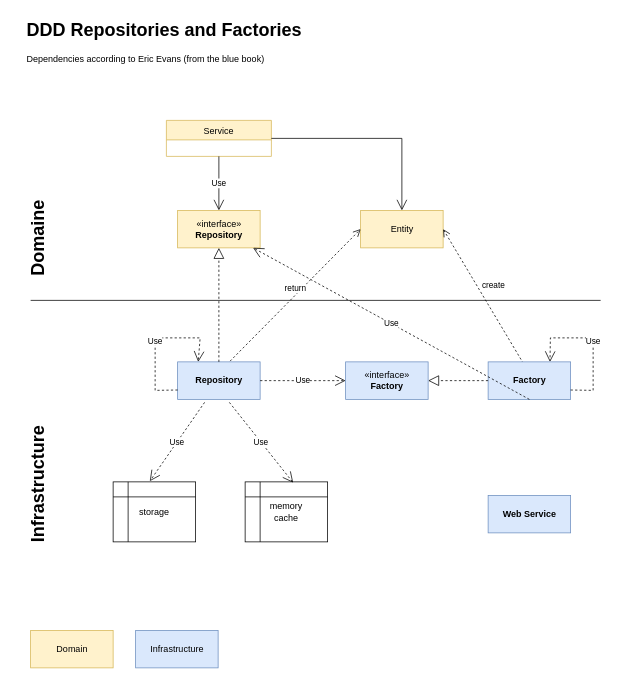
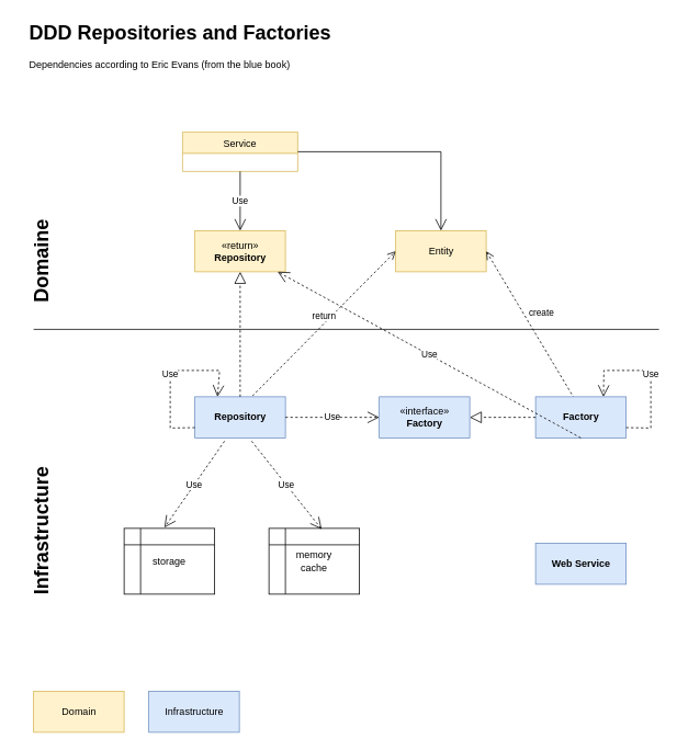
- <mxCell id="3" value="«interface»&lt;br&gt;&lt;b&gt;Repository&lt;/b&gt;" style="html=1;fillColor=#fff2cc;strokeColor=#d6b656;" vertex="1" parent="1"><mxGeometry x="236" y="280" width="110" height="50" as="geometry" /></mxCell>
+ <mxCell id="3" value="«return»&lt;br&gt;&lt;b&gt;Repository&lt;/b&gt;" style="html=1;fillColor=#fff2cc;strokeColor=#d6b656;" vertex="1" parent="1"><mxGeometry x="236" y="280" width="110" height="50" as="geometry" /></mxCell>
